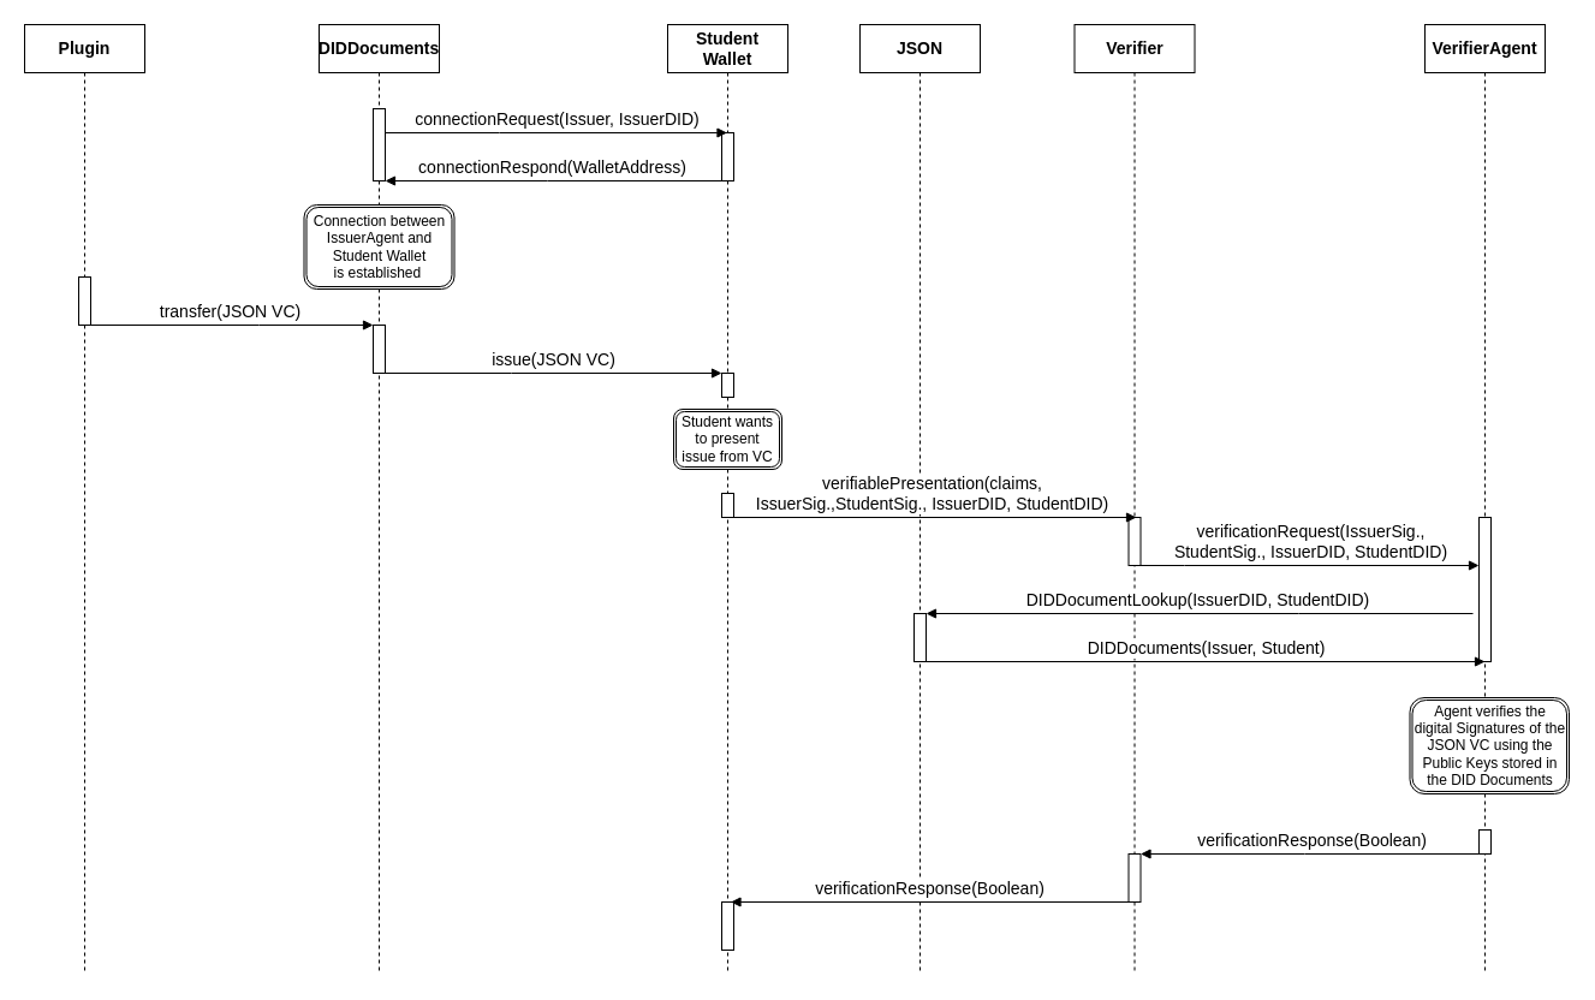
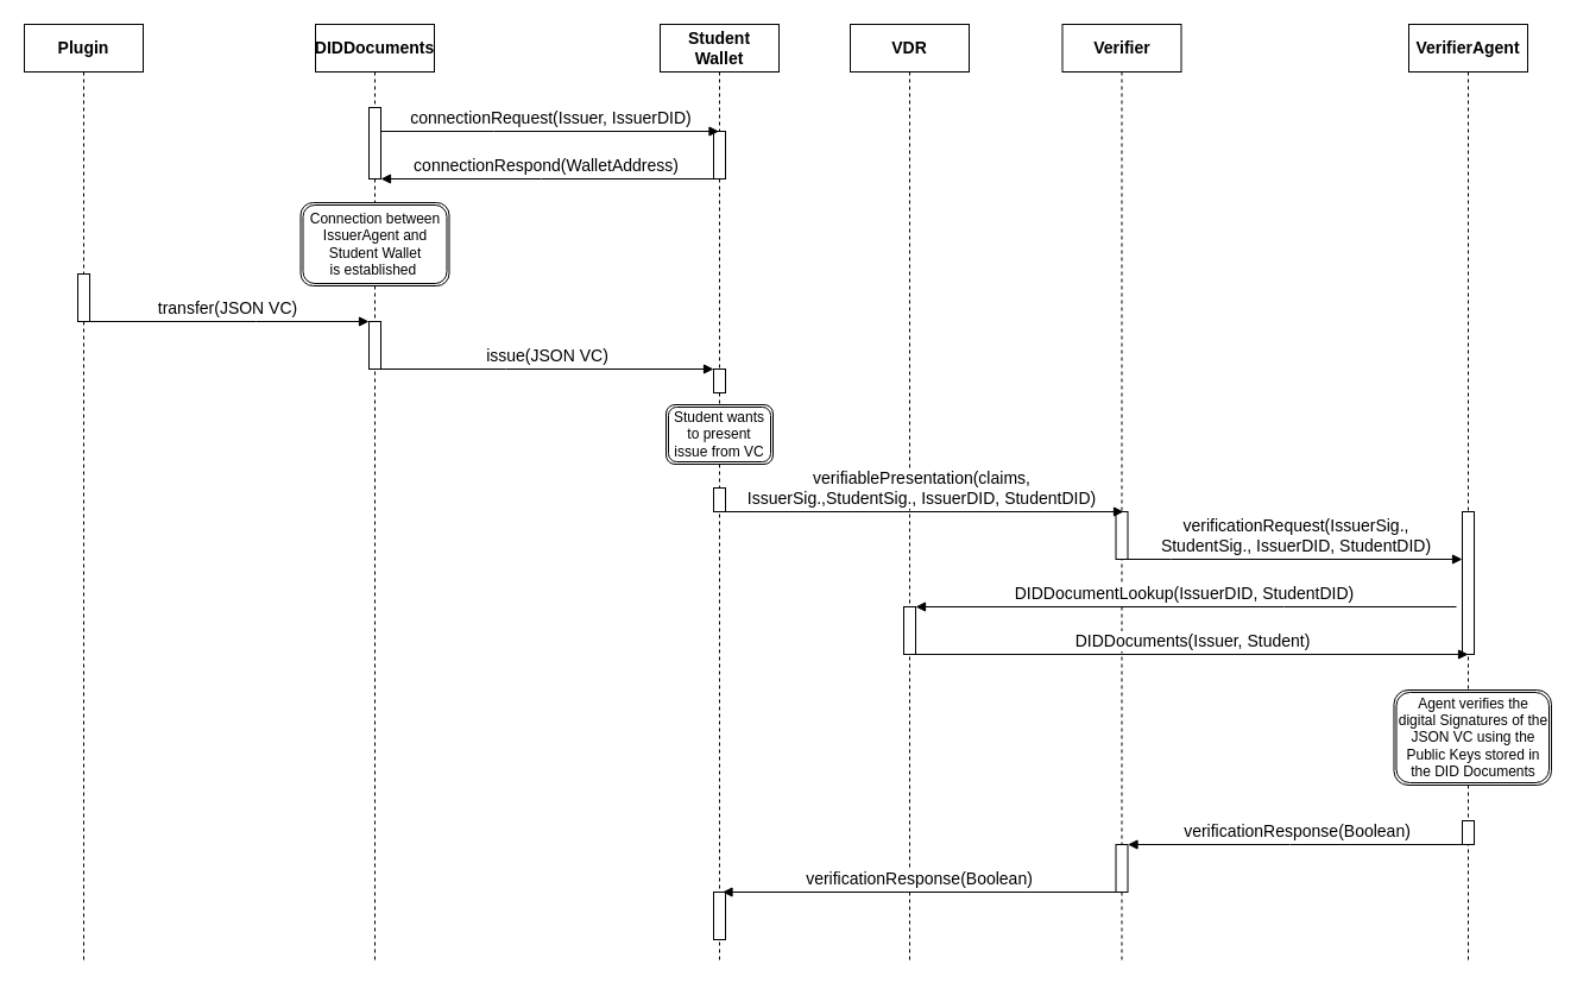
- <mxCell id="19" value="&lt;span style=&quot;font-size: 14px;&quot;&gt;&lt;b&gt;JSON&lt;/b&gt;&lt;/span&gt;" style="shape=umlLifeline;perimeter=lifelinePerimeter;whiteSpace=wrap;html=1;container=0;dropTarget=0;collapsible=0;recursiveResize=0;outlineConnect=0;portConstraint=eastwest;newEdgeStyle={&quot;edgeStyle&quot;:&quot;elbowEdgeStyle&quot;,&quot;elbow&quot;:&quot;vertical&quot;,&quot;curved&quot;:0,&quot;rounded&quot;:0};" parent="1" vertex="1"><mxGeometry x="715" y="20" width="100" height="790" as="geometry" /></mxCell>
+ <mxCell id="19" value="&lt;span style=&quot;font-size: 14px;&quot;&gt;&lt;b&gt;VDR&lt;/b&gt;&lt;/span&gt;" style="shape=umlLifeline;perimeter=lifelinePerimeter;whiteSpace=wrap;html=1;container=0;dropTarget=0;collapsible=0;recursiveResize=0;outlineConnect=0;portConstraint=eastwest;newEdgeStyle={&quot;edgeStyle&quot;:&quot;elbowEdgeStyle&quot;,&quot;elbow&quot;:&quot;vertical&quot;,&quot;curved&quot;:0,&quot;rounded&quot;:0};" parent="1" vertex="1"><mxGeometry x="715" y="20" width="100" height="790" as="geometry" /></mxCell>
